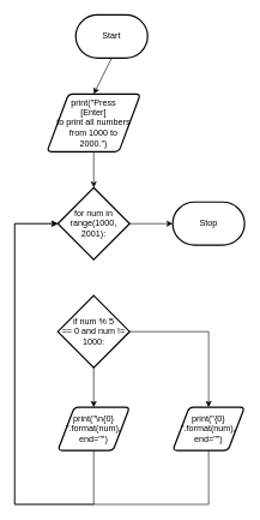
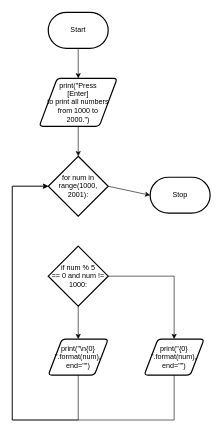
- <mxCell id="3" value="Start" style="strokeWidth=2;html=1;shape=mxgraph.flowchart.terminator;whiteSpace=wrap;" parent="1" vertex="1"><mxGeometry x="105" y="20" width="100" height="60" as="geometry" /></mxCell>
+ <mxCell id="3" value="Start" style="strokeWidth=2;html=1;shape=mxgraph.flowchart.terminator;whiteSpace=wrap;" parent="1" vertex="1"><mxGeometry x="80" y="20" width="100" height="60" as="geometry" /></mxCell>
- <mxCell id="8" value="Stop" style="strokeWidth=2;html=1;shape=mxgraph.flowchart.terminator;whiteSpace=wrap;" parent="1" vertex="1"><mxGeometry x="240" y="280" width="100" height="60" as="geometry" /></mxCell>
+ <mxCell id="8" value="Stop" style="strokeWidth=2;html=1;shape=mxgraph.flowchart.terminator;whiteSpace=wrap;" parent="1" vertex="1"><mxGeometry x="250" y="295" width="100" height="60" as="geometry" /></mxCell>
